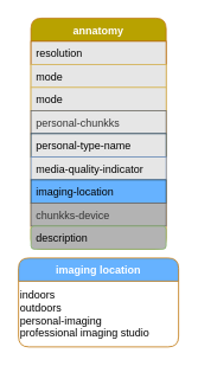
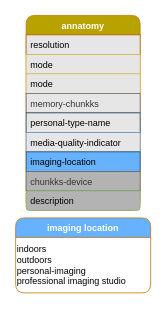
- <mxCell id="6" value="personal-chunkks" style="text;align=left;verticalAlign=top;spacingLeft=4;spacingRight=4;overflow=hidden;rotatable=0;points=[[0,0.5],[1,0.5]];portConstraint=eastwest;rounded=0;shadow=0;html=0;fillColor=#E6E6E6;strokeColor=#666666;fontColor=#333333;" parent="2" vertex="1"><mxGeometry y="104" width="152" height="26" as="geometry" /></mxCell>
+ <mxCell id="6" value="memory-chunkks" style="text;align=left;verticalAlign=top;spacingLeft=4;spacingRight=4;overflow=hidden;rotatable=0;points=[[0,0.5],[1,0.5]];portConstraint=eastwest;rounded=0;shadow=0;html=0;fillColor=#E6E6E6;strokeColor=#666666;fontColor=#333333;" parent="2" vertex="1"><mxGeometry y="104" width="152" height="26" as="geometry" /></mxCell>
